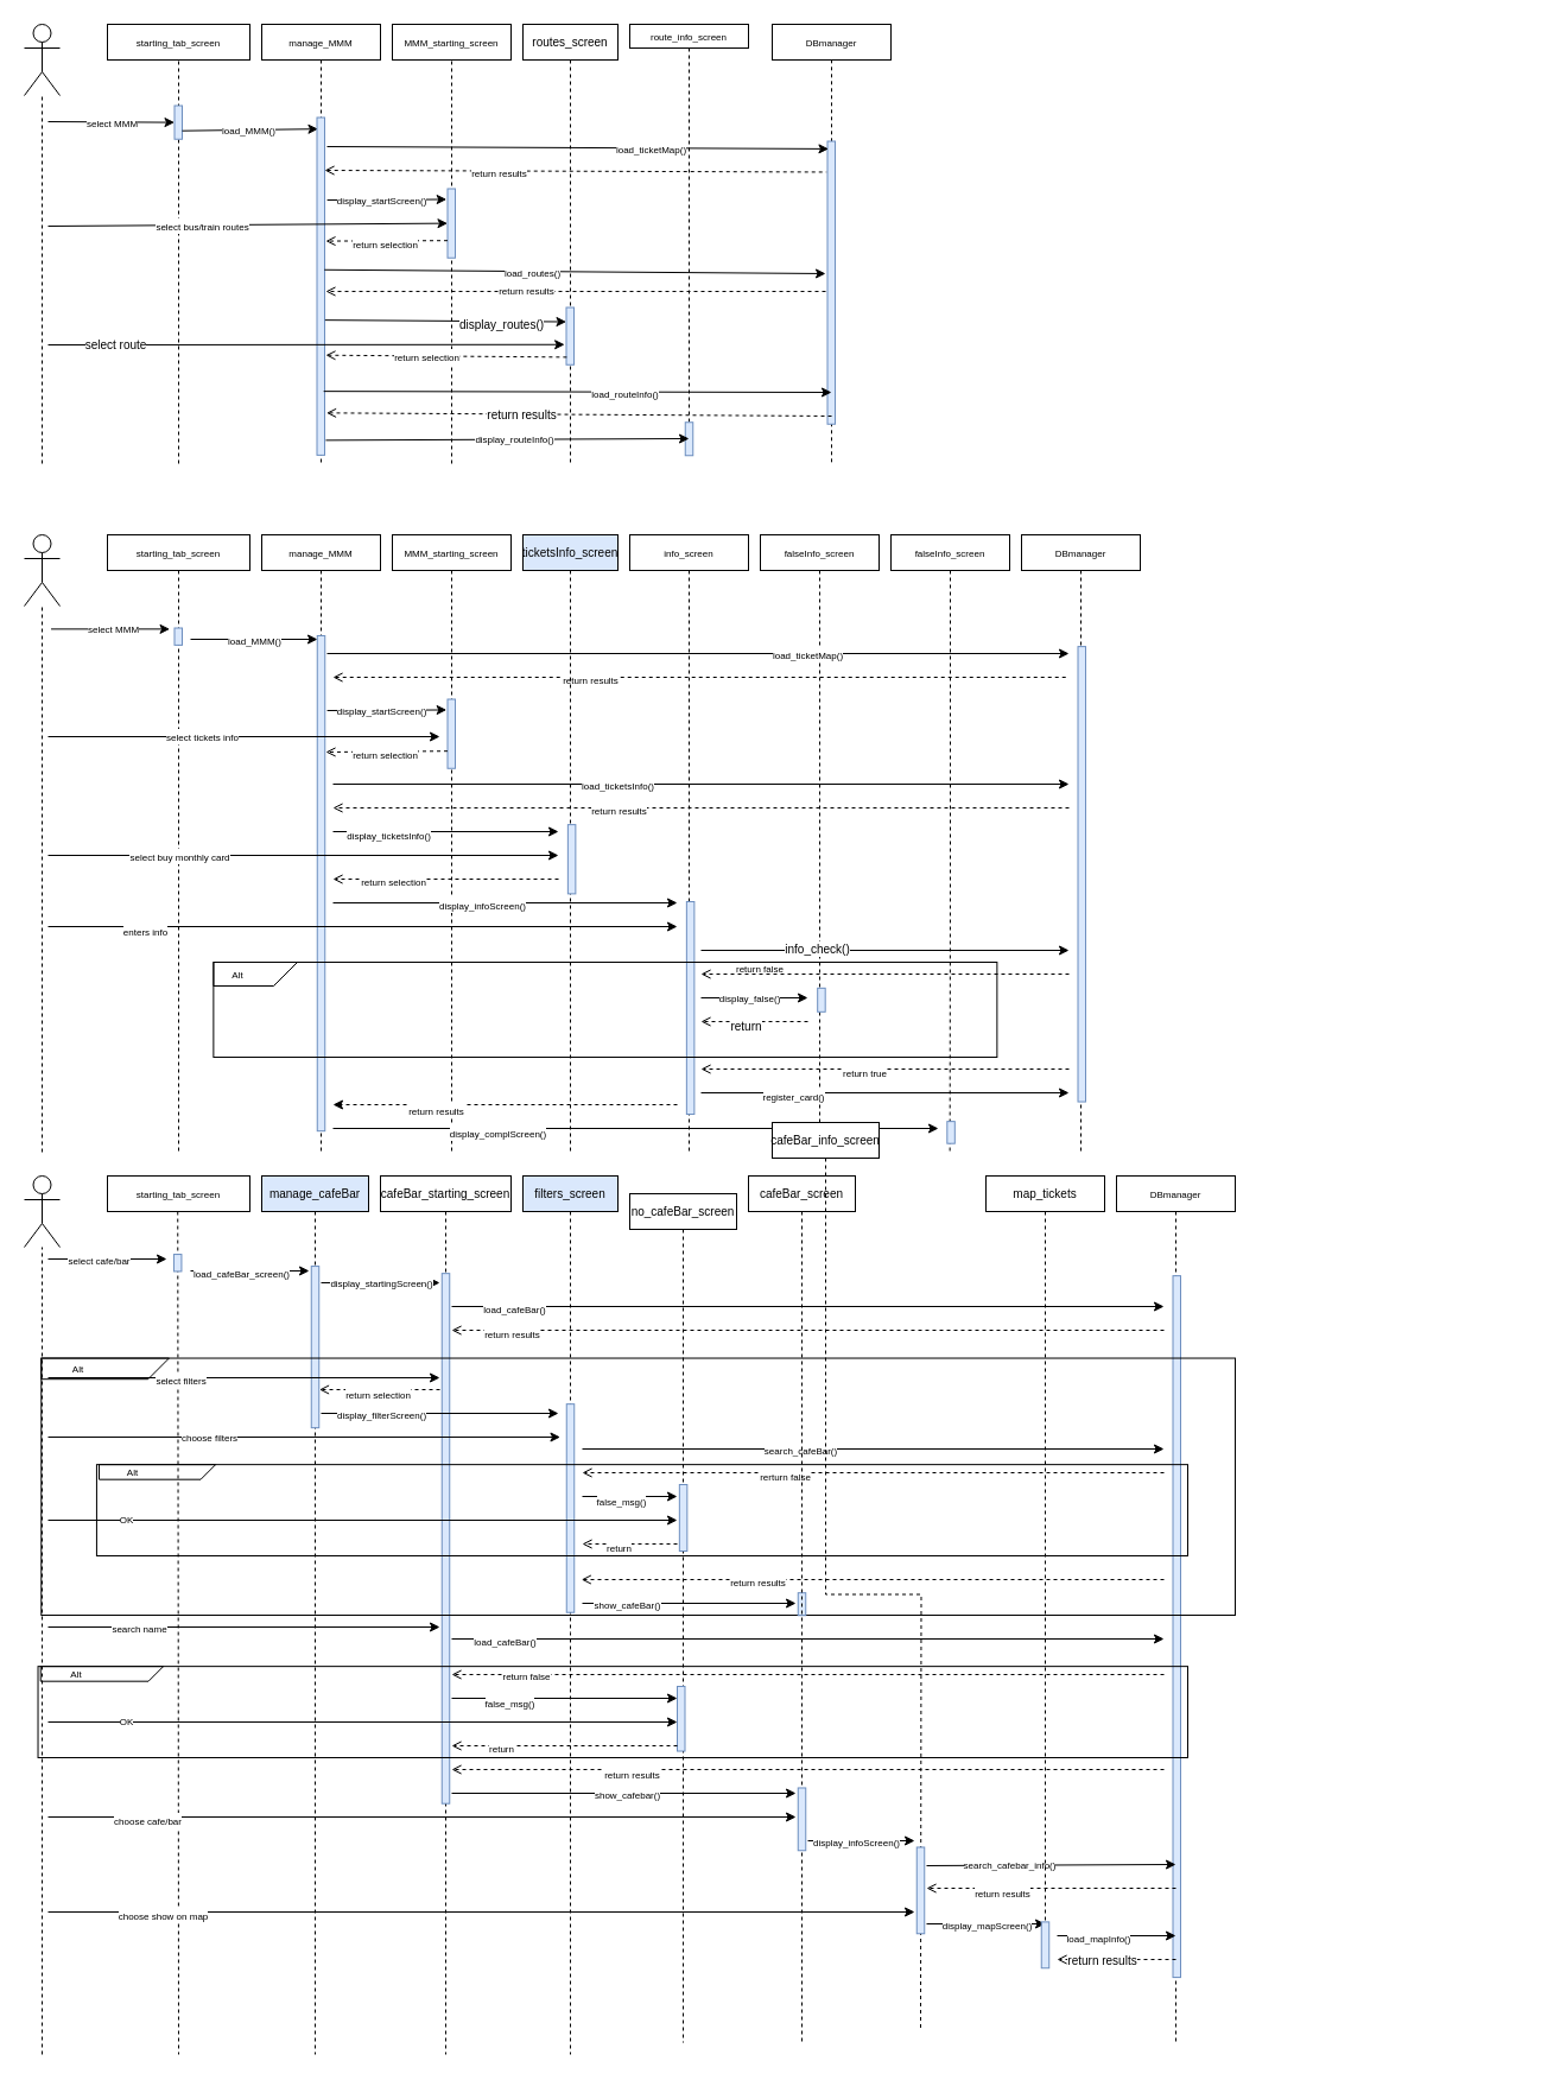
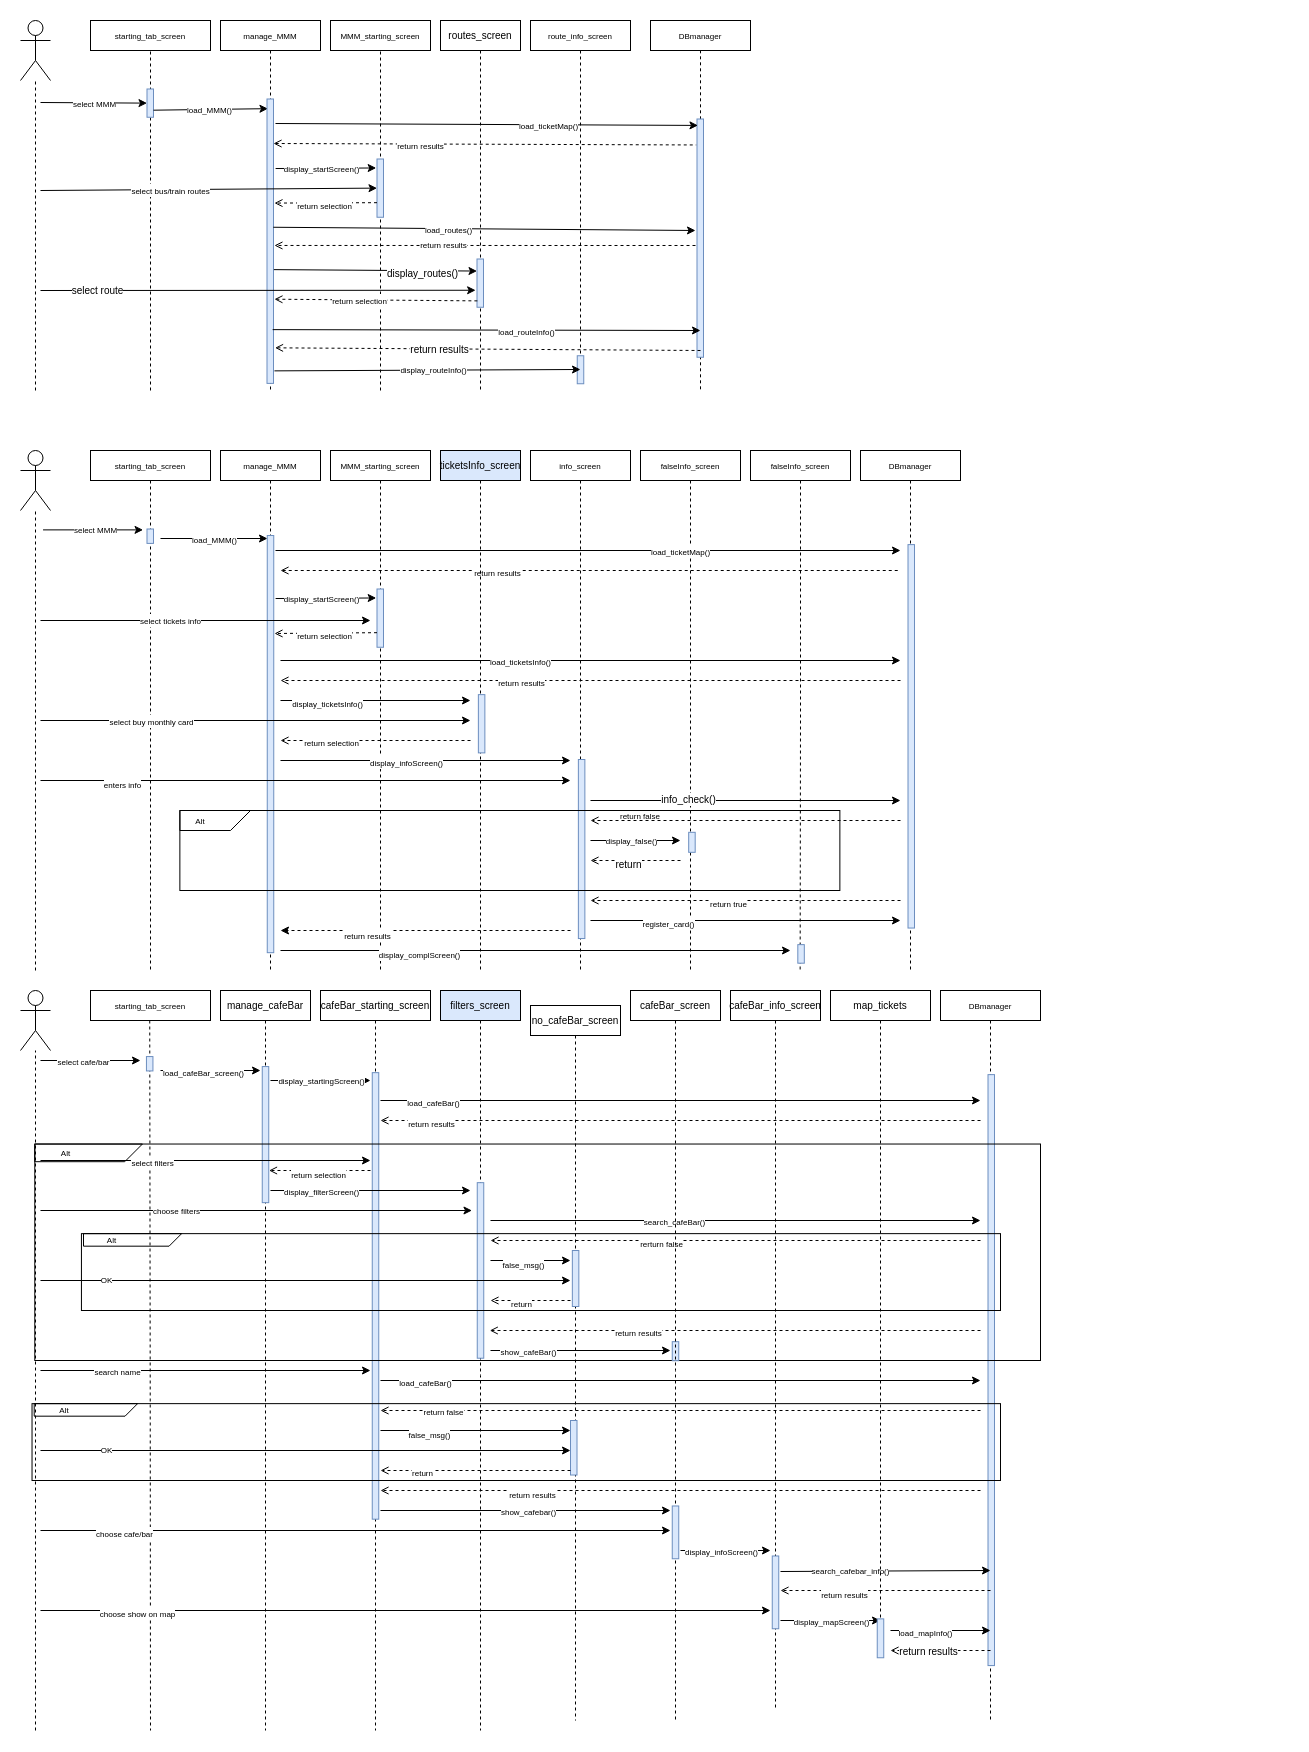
- <mxCell id="49" value="&lt;font style=&quot;font-size: 8px;&quot;&gt;route_info_screen&lt;/font&gt;" style="rounded=0;whiteSpace=wrap;html=1;" parent="1" vertex="1"><mxGeometry x="530" y="20" width="100" height="20" as="geometry" /></mxCell>
+ <mxCell id="49" value="&lt;font style=&quot;font-size: 8px;&quot;&gt;route_info_screen&lt;/font&gt;" style="rounded=0;whiteSpace=wrap;html=1;" parent="1" vertex="1"><mxGeometry x="530" y="20" width="100" height="30" as="geometry" /></mxCell>
- <mxCell id="214" value="&lt;div&gt;&lt;font size=&quot;1&quot;&gt;cafeBar_info_screen&lt;/font&gt;&lt;/div&gt;" style="rounded=0;whiteSpace=wrap;html=1;" vertex="1" parent="1"><mxGeometry x="650" y="945" width="90" height="30" as="geometry" /></mxCell>
+ <mxCell id="214" value="&lt;div&gt;&lt;font size=&quot;1&quot;&gt;cafeBar_info_screen&lt;/font&gt;&lt;/div&gt;" style="rounded=0;whiteSpace=wrap;html=1;" vertex="1" parent="1"><mxGeometry x="730" y="990" width="90" height="30" as="geometry" /></mxCell>
- <mxCell id="134" value="&lt;div&gt;&lt;font size=&quot;1&quot;&gt;manage_cafeBar&lt;/font&gt;&lt;/div&gt;" style="rounded=0;whiteSpace=wrap;html=1;fillColor=#dae8fc;" vertex="1" parent="1"><mxGeometry x="220" y="990" width="90" height="30" as="geometry" /></mxCell>
+ <mxCell id="134" value="&lt;div&gt;&lt;font size=&quot;1&quot;&gt;manage_cafeBar&lt;/font&gt;&lt;/div&gt;" style="rounded=0;whiteSpace=wrap;html=1;" vertex="1" parent="1"><mxGeometry x="220" y="990" width="90" height="30" as="geometry" /></mxCell>
